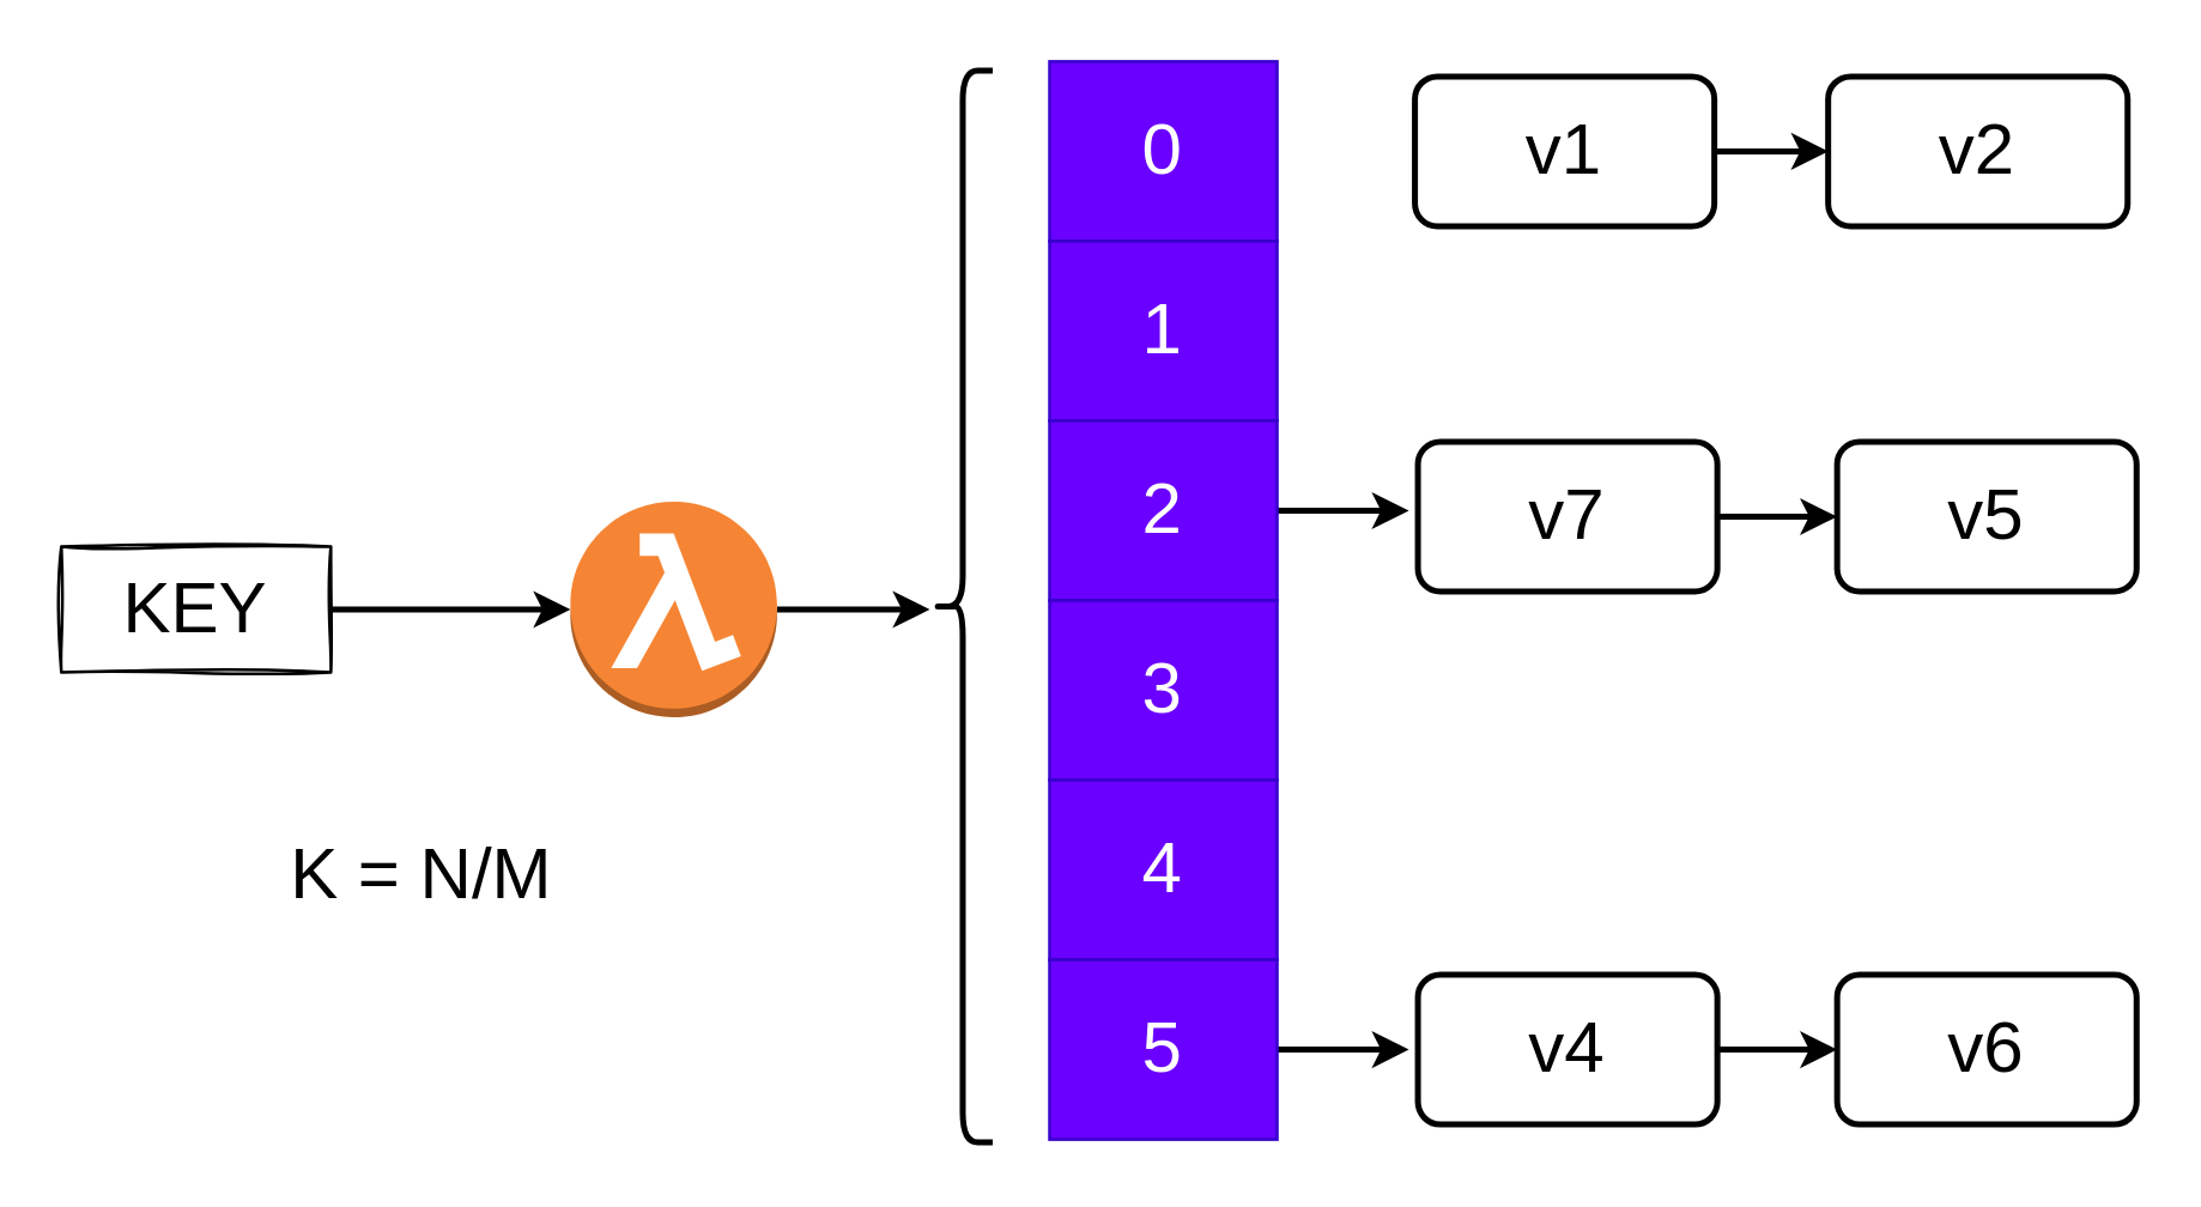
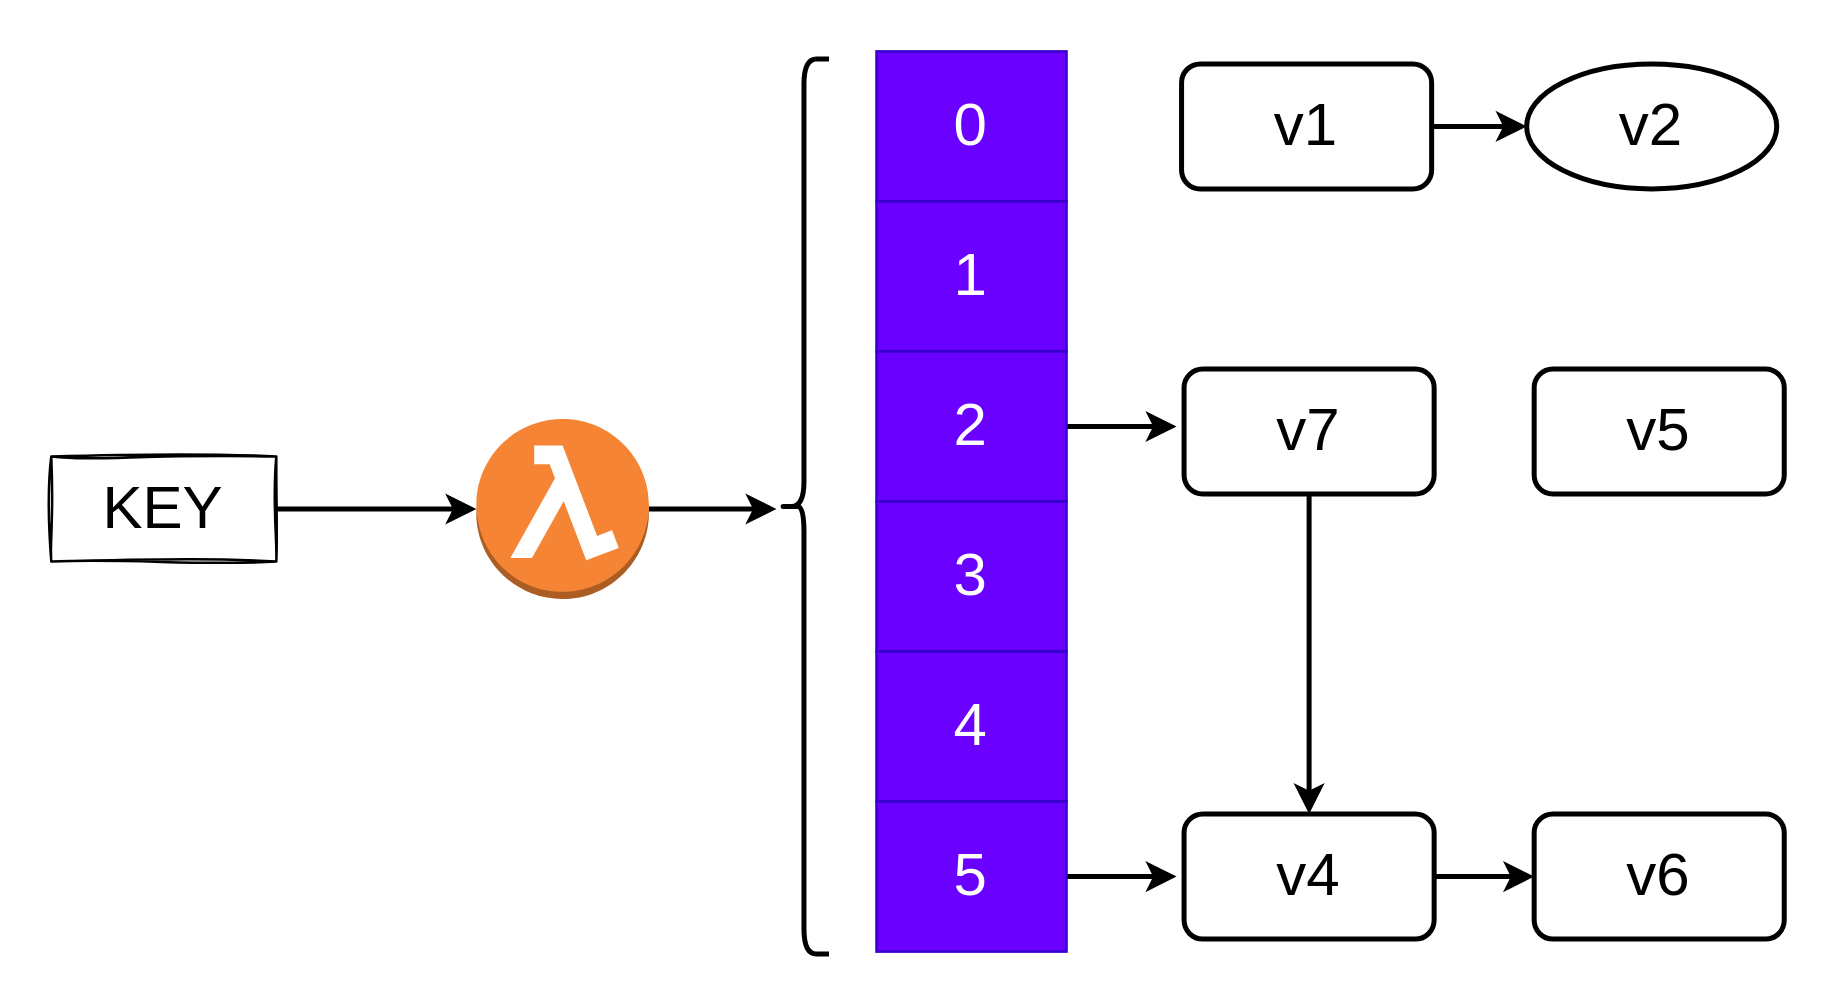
- <mxCell id="18" value="v2" style="rounded=1;whiteSpace=wrap;html=1;sketch=0;fontSize=24;strokeWidth=2;" vertex="1" parent="16"><mxGeometry x="140" width="100" height="50" as="geometry" /></mxCell>
+ <mxCell id="18" value="v2" style="ellipse;whiteSpace=wrap;html=1;sketch=0;fontSize=24;strokeWidth=2;" vertex="1" parent="16"><mxGeometry x="140" width="100" height="50" as="geometry" /></mxCell>
- <mxCell id="23" style="edgeStyle=orthogonalEdgeStyle;rounded=0;orthogonalLoop=1;jettySize=auto;html=1;entryX=0;entryY=0.5;entryDx=0;entryDy=0;fontSize=24;strokeWidth=2;" edge="1" parent="20" source="21" target="22"><mxGeometry relative="1" as="geometry" /></mxCell>
+ <mxCell id="23" style="edgeStyle=orthogonalEdgeStyle;rounded=0;orthogonalLoop=1;jettySize=auto;html=1;fontSize=24;strokeWidth=2;" edge="1" parent="20" source="21" target="25"><mxGeometry relative="1" as="geometry" /></mxCell>
- <mxCell id="28" value="K = N/M" style="text;html=1;align=center;verticalAlign=middle;resizable=0;points=[];autosize=1;strokeColor=none;fillColor=none;fontSize=24;" vertex="1" parent="1"><mxGeometry x="89.5" y="277" width="100" height="30" as="geometry" /></mxCell>
